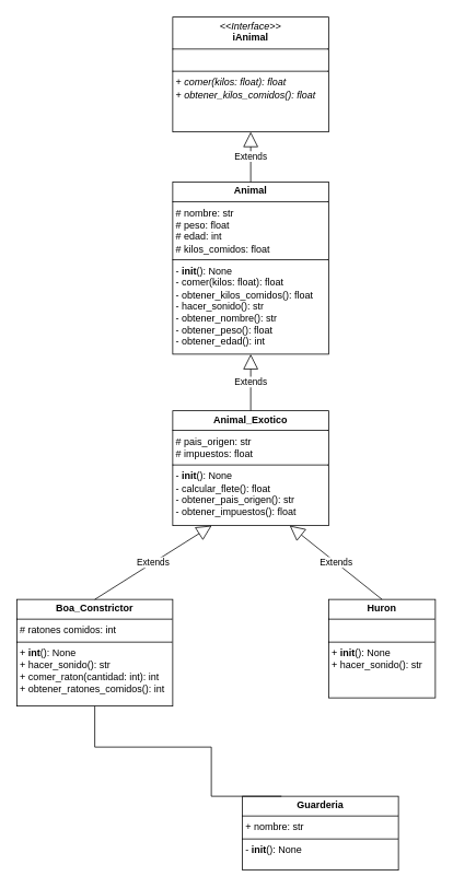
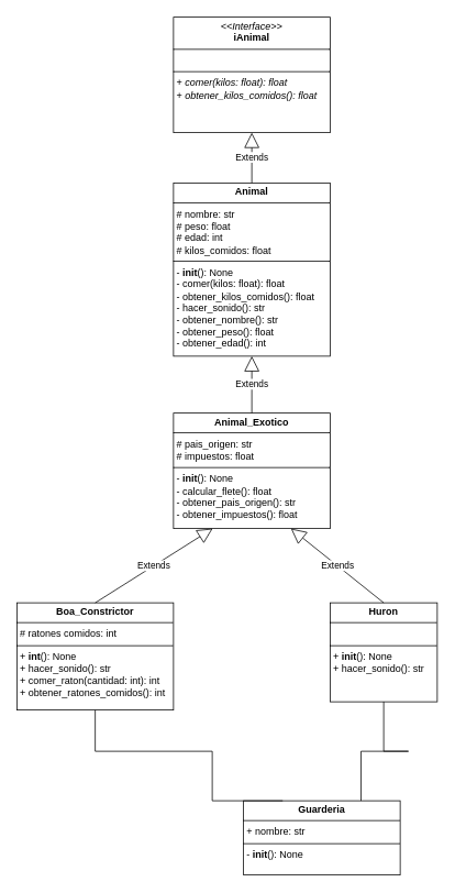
+ <mxCell id="13" value="" style="endArrow=none;html=1;edgeStyle=orthogonalEdgeStyle;rounded=0;exitX=0.5;exitY=1;exitDx=0;exitDy=0;entryX=0.75;entryY=0;entryDx=0;entryDy=0;" edge="1" parent="1" source="5" target="3"><mxGeometry relative="1" as="geometry"><mxPoint x="298" y="880" as="sourcePoint" /><mxPoint x="479" y="990" as="targetPoint" /><Array as="points"><mxPoint x="495" y="910" /><mxPoint x="353" y="910" /></Array></mxGeometry></mxCell>
